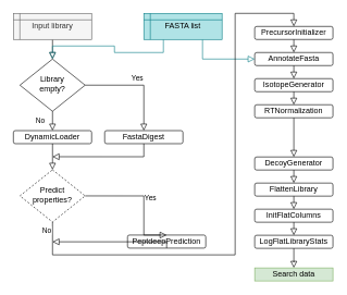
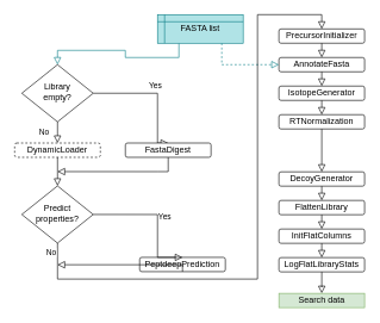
- <mxCell id="22" value="Input library" style="shape=internalStorage;whiteSpace=wrap;html=1;backgroundOutline=1;dx=10;dy=10;fillColor=#f5f5f5;fontColor=#333333;strokeColor=#666666;" parent="1" vertex="1"><mxGeometry x="20" y="20" width="120" height="40" as="geometry" /></mxCell>
- <mxCell id="4" value="" style="endArrow=block;html=1;rounded=0;exitX=0.5;exitY=1;exitDx=0;exitDy=0;entryX=0.5;entryY=0;entryDx=0;entryDy=0;endSize=8;endFill=0;" parent="1" source="22" target="3" edge="1"><mxGeometry width="50" height="50" relative="1" as="geometry"><mxPoint x="80" y="50" as="sourcePoint" /><mxPoint x="260" y="70" as="targetPoint" /></mxGeometry></mxCell>
- <mxCell id="13" value="" style="edgeStyle=orthogonalEdgeStyle;rounded=0;html=1;jettySize=auto;orthogonalLoop=1;fontSize=11;endArrow=block;endFill=0;endSize=8;strokeWidth=1;shadow=0;labelBackgroundColor=none;entryX=0;entryY=0.5;entryDx=0;entryDy=0;fillColor=#b0e3e6;strokeColor=#0e8088;exitX=0.75;exitY=1;exitDx=0;exitDy=0;" parent="1" source="23" target="11" edge="1"><mxGeometry relative="1" as="geometry"><mxPoint x="291.04" y="48.42" as="sourcePoint" /><mxPoint x="260" y="150" as="targetPoint" /></mxGeometry></mxCell>
+ <mxCell id="13" value="" style="edgeStyle=orthogonalEdgeStyle;rounded=0;html=1;jettySize=auto;orthogonalLoop=1;fontSize=11;endArrow=block;endFill=0;endSize=8;strokeWidth=1;shadow=0;labelBackgroundColor=none;entryX=0;entryY=0.5;entryDx=0;entryDy=0;fillColor=#b0e3e6;strokeColor=#0e8088;exitX=0.75;exitY=1;exitDx=0;exitDy=0;dashed=1;" parent="1" source="23" target="11" edge="1"><mxGeometry relative="1" as="geometry"><mxPoint x="291.04" y="48.42" as="sourcePoint" /><mxPoint x="260" y="150" as="targetPoint" /></mxGeometry></mxCell>
- <mxCell id="5" value="DynamicLoader" style="rounded=1;whiteSpace=wrap;html=1;fontSize=12;glass=0;strokeWidth=1;shadow=0;" parent="1" vertex="1"><mxGeometry x="20" y="199.66" width="120" height="20" as="geometry" /></mxCell>
+ <mxCell id="5" value="DynamicLoader" style="rounded=1;whiteSpace=wrap;html=1;fontSize=12;glass=0;strokeWidth=1;shadow=0;dashed=1;" parent="1" vertex="1"><mxGeometry x="20" y="199.66" width="120" height="20" as="geometry" /></mxCell>
- <mxCell id="6" value="FastaDigest" style="rounded=1;whiteSpace=wrap;html=1;fontSize=12;glass=0;strokeWidth=1;shadow=0;" parent="1" vertex="1"><mxGeometry x="160" y="199.66" width="120" height="20" as="geometry" /></mxCell>
+ <mxCell id="6" value="FastaDigest" style="rounded=1;whiteSpace=wrap;html=1;fontSize=12;glass=0;strokeWidth=1;shadow=0;" parent="1" vertex="1"><mxGeometry x="175" y="199.66" width="120" height="20" as="geometry" /></mxCell>
- <mxCell id="17" value="Predict properties?" style="rhombus;whiteSpace=wrap;html=1;shadow=0;fontFamily=Helvetica;fontSize=12;align=center;strokeWidth=1;spacing=6;spacingTop=-4;dashed=1;" parent="1" vertex="1"><mxGeometry x="30" y="259.66" width="100" height="80" as="geometry" /></mxCell>
+ <mxCell id="17" value="Predict properties?" style="rhombus;whiteSpace=wrap;html=1;shadow=0;fontFamily=Helvetica;fontSize=12;align=center;strokeWidth=1;spacing=6;spacingTop=-4;" parent="1" vertex="1"><mxGeometry x="30" y="259.66" width="100" height="80" as="geometry" /></mxCell>
